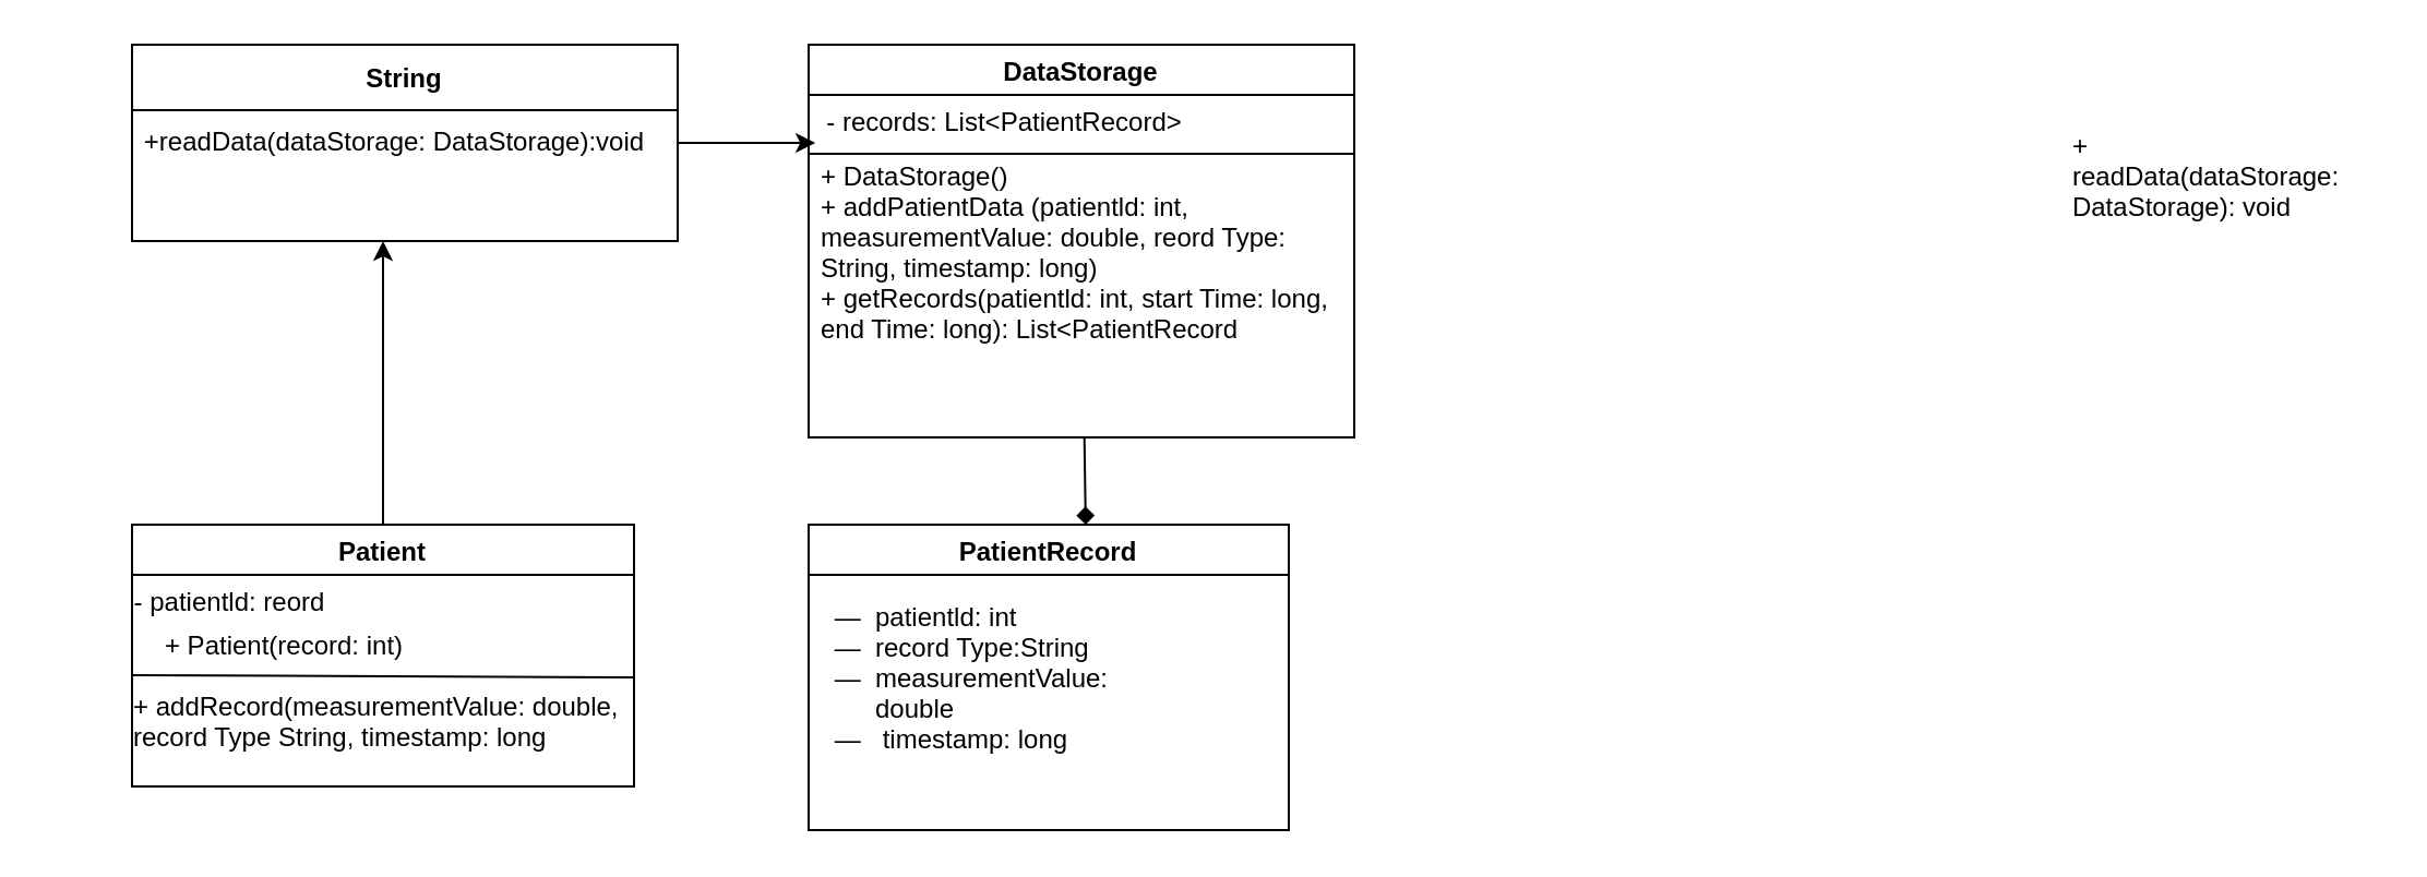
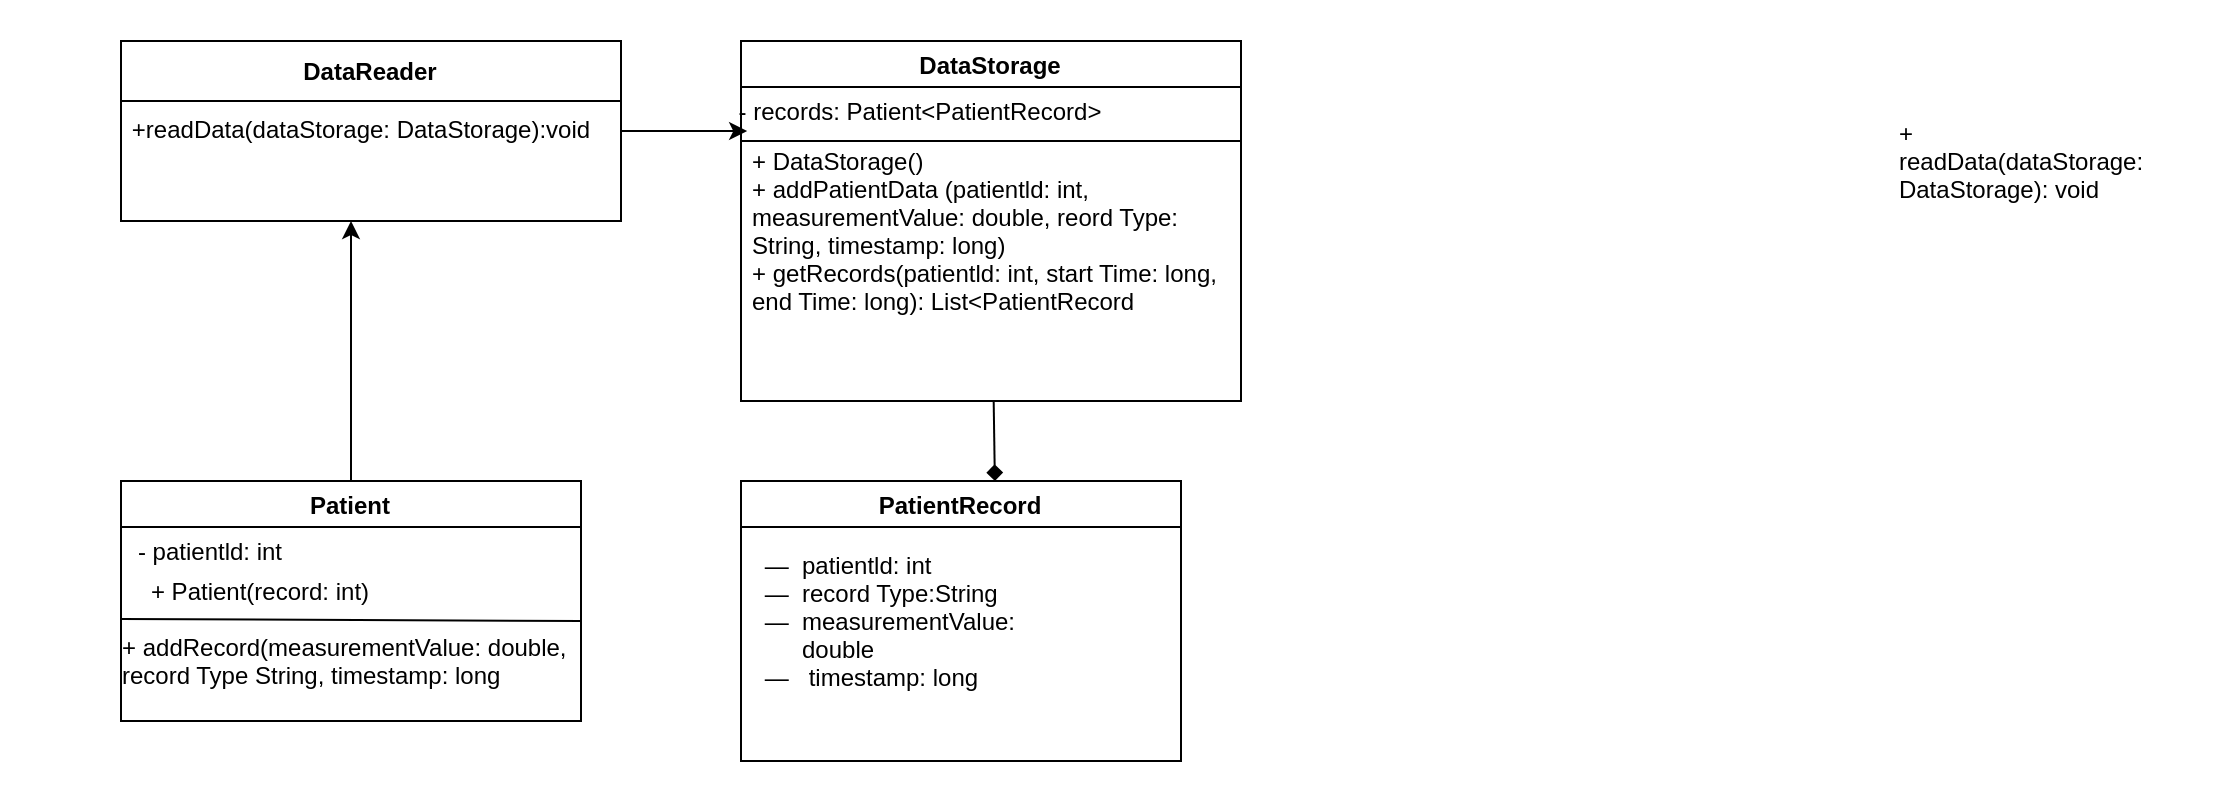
- <mxCell id="2" value="&lt;p style=&quot;margin: 0px; font-variant-numeric: normal; font-variant-east-asian: normal; font-variant-alternates: normal; font-size-adjust: none; font-kerning: auto; font-optical-sizing: auto; font-feature-settings: normal; font-variation-settings: normal; font-variant-position: normal; font-variant-emoji: normal; font-stretch: normal; line-height: normal; color: rgb(0, 0, 0); text-align: start;&quot; class=&quot;p1&quot;&gt;String&lt;/p&gt;" style="swimlane;whiteSpace=wrap;html=1;startSize=30;" vertex="1" parent="1"><mxGeometry x="60" y="20" width="250" height="90" as="geometry"><mxRectangle x="50" y="80" width="140" height="30" as="alternateBounds" /></mxGeometry></mxCell>
+ <mxCell id="2" value="&lt;p style=&quot;margin: 0px; font-variant-numeric: normal; font-variant-east-asian: normal; font-variant-alternates: normal; font-size-adjust: none; font-kerning: auto; font-optical-sizing: auto; font-feature-settings: normal; font-variation-settings: normal; font-variant-position: normal; font-variant-emoji: normal; font-stretch: normal; line-height: normal; color: rgb(0, 0, 0); text-align: start;&quot; class=&quot;p1&quot;&gt;DataReader&lt;/p&gt;" style="swimlane;whiteSpace=wrap;html=1;startSize=30;" vertex="1" parent="1"><mxGeometry x="60" y="20" width="250" height="90" as="geometry"><mxRectangle x="50" y="80" width="140" height="30" as="alternateBounds" /></mxGeometry></mxCell>
- <mxCell id="6" value="&lt;p style=&quot;margin: 0px; font-variant-numeric: normal; font-variant-east-asian: normal; font-variant-alternates: normal; font-size-adjust: none; font-kerning: auto; font-optical-sizing: auto; font-feature-settings: normal; font-variation-settings: normal; font-variant-position: normal; font-variant-emoji: normal; font-stretch: normal; line-height: normal; color: rgb(0, 0, 0); text-align: start;&quot; class=&quot;p1&quot;&gt;- records: List&amp;lt;PatientRecord&amp;gt;&lt;/p&gt;" style="text;html=1;align=center;verticalAlign=middle;whiteSpace=wrap;rounded=0;" vertex="1" parent="5"><mxGeometry x="-40" y="20" width="260" height="30" as="geometry" /></mxCell>
+ <mxCell id="6" value="&lt;p style=&quot;margin: 0px; font-variant-numeric: normal; font-variant-east-asian: normal; font-variant-alternates: normal; font-size-adjust: none; font-kerning: auto; font-optical-sizing: auto; font-feature-settings: normal; font-variation-settings: normal; font-variant-position: normal; font-variant-emoji: normal; font-stretch: normal; line-height: normal; color: rgb(0, 0, 0); text-align: start;&quot; class=&quot;p1&quot;&gt;- records: Patient&amp;lt;PatientRecord&amp;gt;&lt;/p&gt;" style="text;html=1;align=center;verticalAlign=middle;whiteSpace=wrap;rounded=0;" vertex="1" parent="5"><mxGeometry x="-40" y="20" width="260" height="30" as="geometry" /></mxCell>
- <mxCell id="11" value="&lt;p style=&quot;margin: 0px; font-variant-numeric: normal; font-variant-east-asian: normal; font-variant-alternates: normal; font-size-adjust: none; font-kerning: auto; font-optical-sizing: auto; font-feature-settings: normal; font-variation-settings: normal; font-variant-position: normal; font-variant-emoji: normal; font-stretch: normal; line-height: normal; text-align: start;&quot; class=&quot;p1&quot;&gt;&lt;font style=&quot;color: rgb(0, 0, 0);&quot;&gt;- patientld: reord&lt;/font&gt;&lt;/p&gt;" style="text;html=1;align=center;verticalAlign=middle;whiteSpace=wrap;rounded=0;" vertex="1" parent="10"><mxGeometry x="-40" y="20" width="170" height="30" as="geometry" /></mxCell>
+ <mxCell id="11" value="&lt;p style=&quot;margin: 0px; font-variant-numeric: normal; font-variant-east-asian: normal; font-variant-alternates: normal; font-size-adjust: none; font-kerning: auto; font-optical-sizing: auto; font-feature-settings: normal; font-variation-settings: normal; font-variant-position: normal; font-variant-emoji: normal; font-stretch: normal; line-height: normal; text-align: start;&quot; class=&quot;p1&quot;&gt;&lt;font style=&quot;color: rgb(0, 0, 0);&quot;&gt;- patientld: int&lt;/font&gt;&lt;/p&gt;" style="text;html=1;align=center;verticalAlign=middle;whiteSpace=wrap;rounded=0;" vertex="1" parent="10"><mxGeometry x="-40" y="20" width="170" height="30" as="geometry" /></mxCell>
